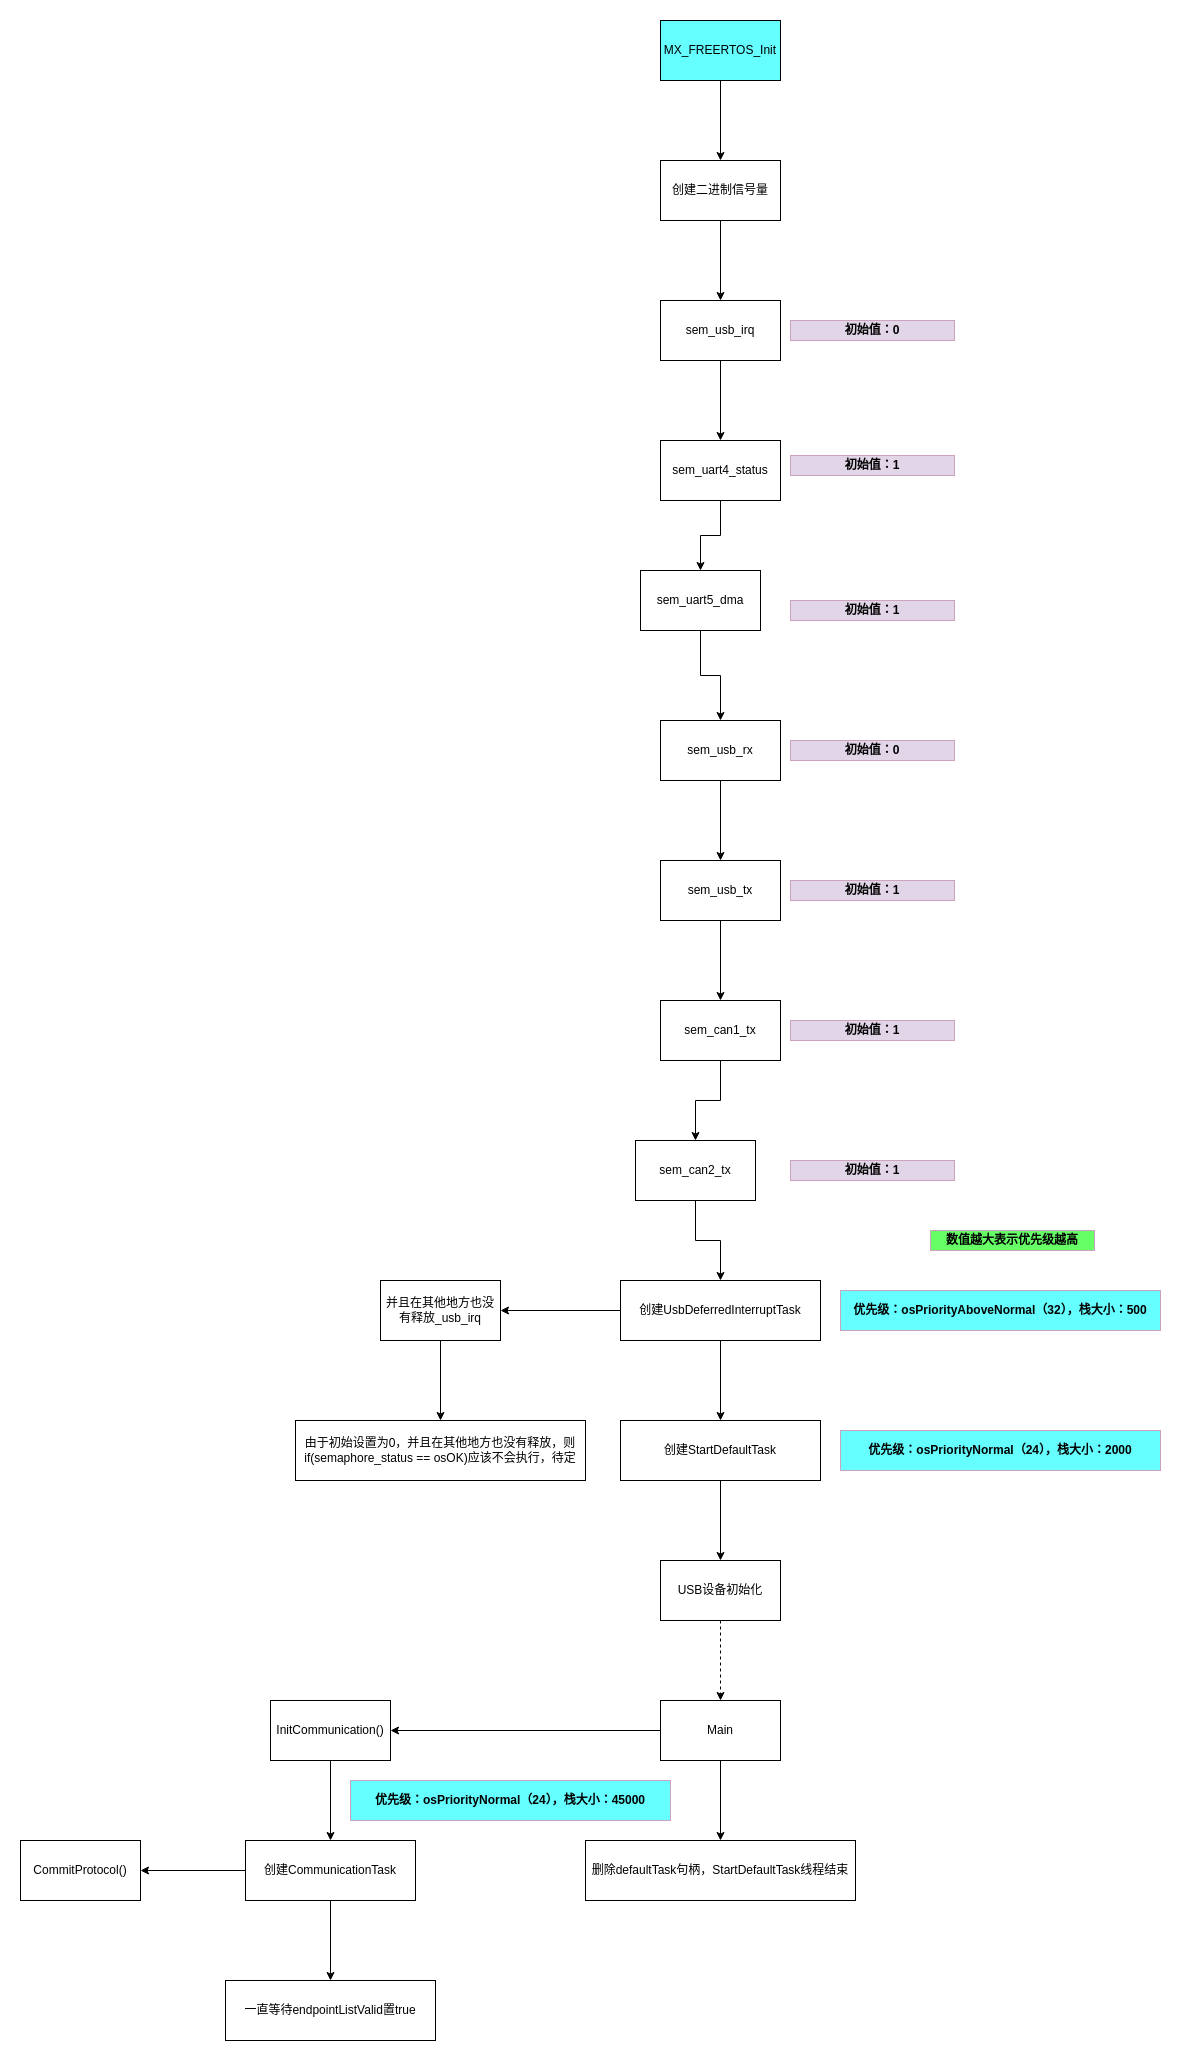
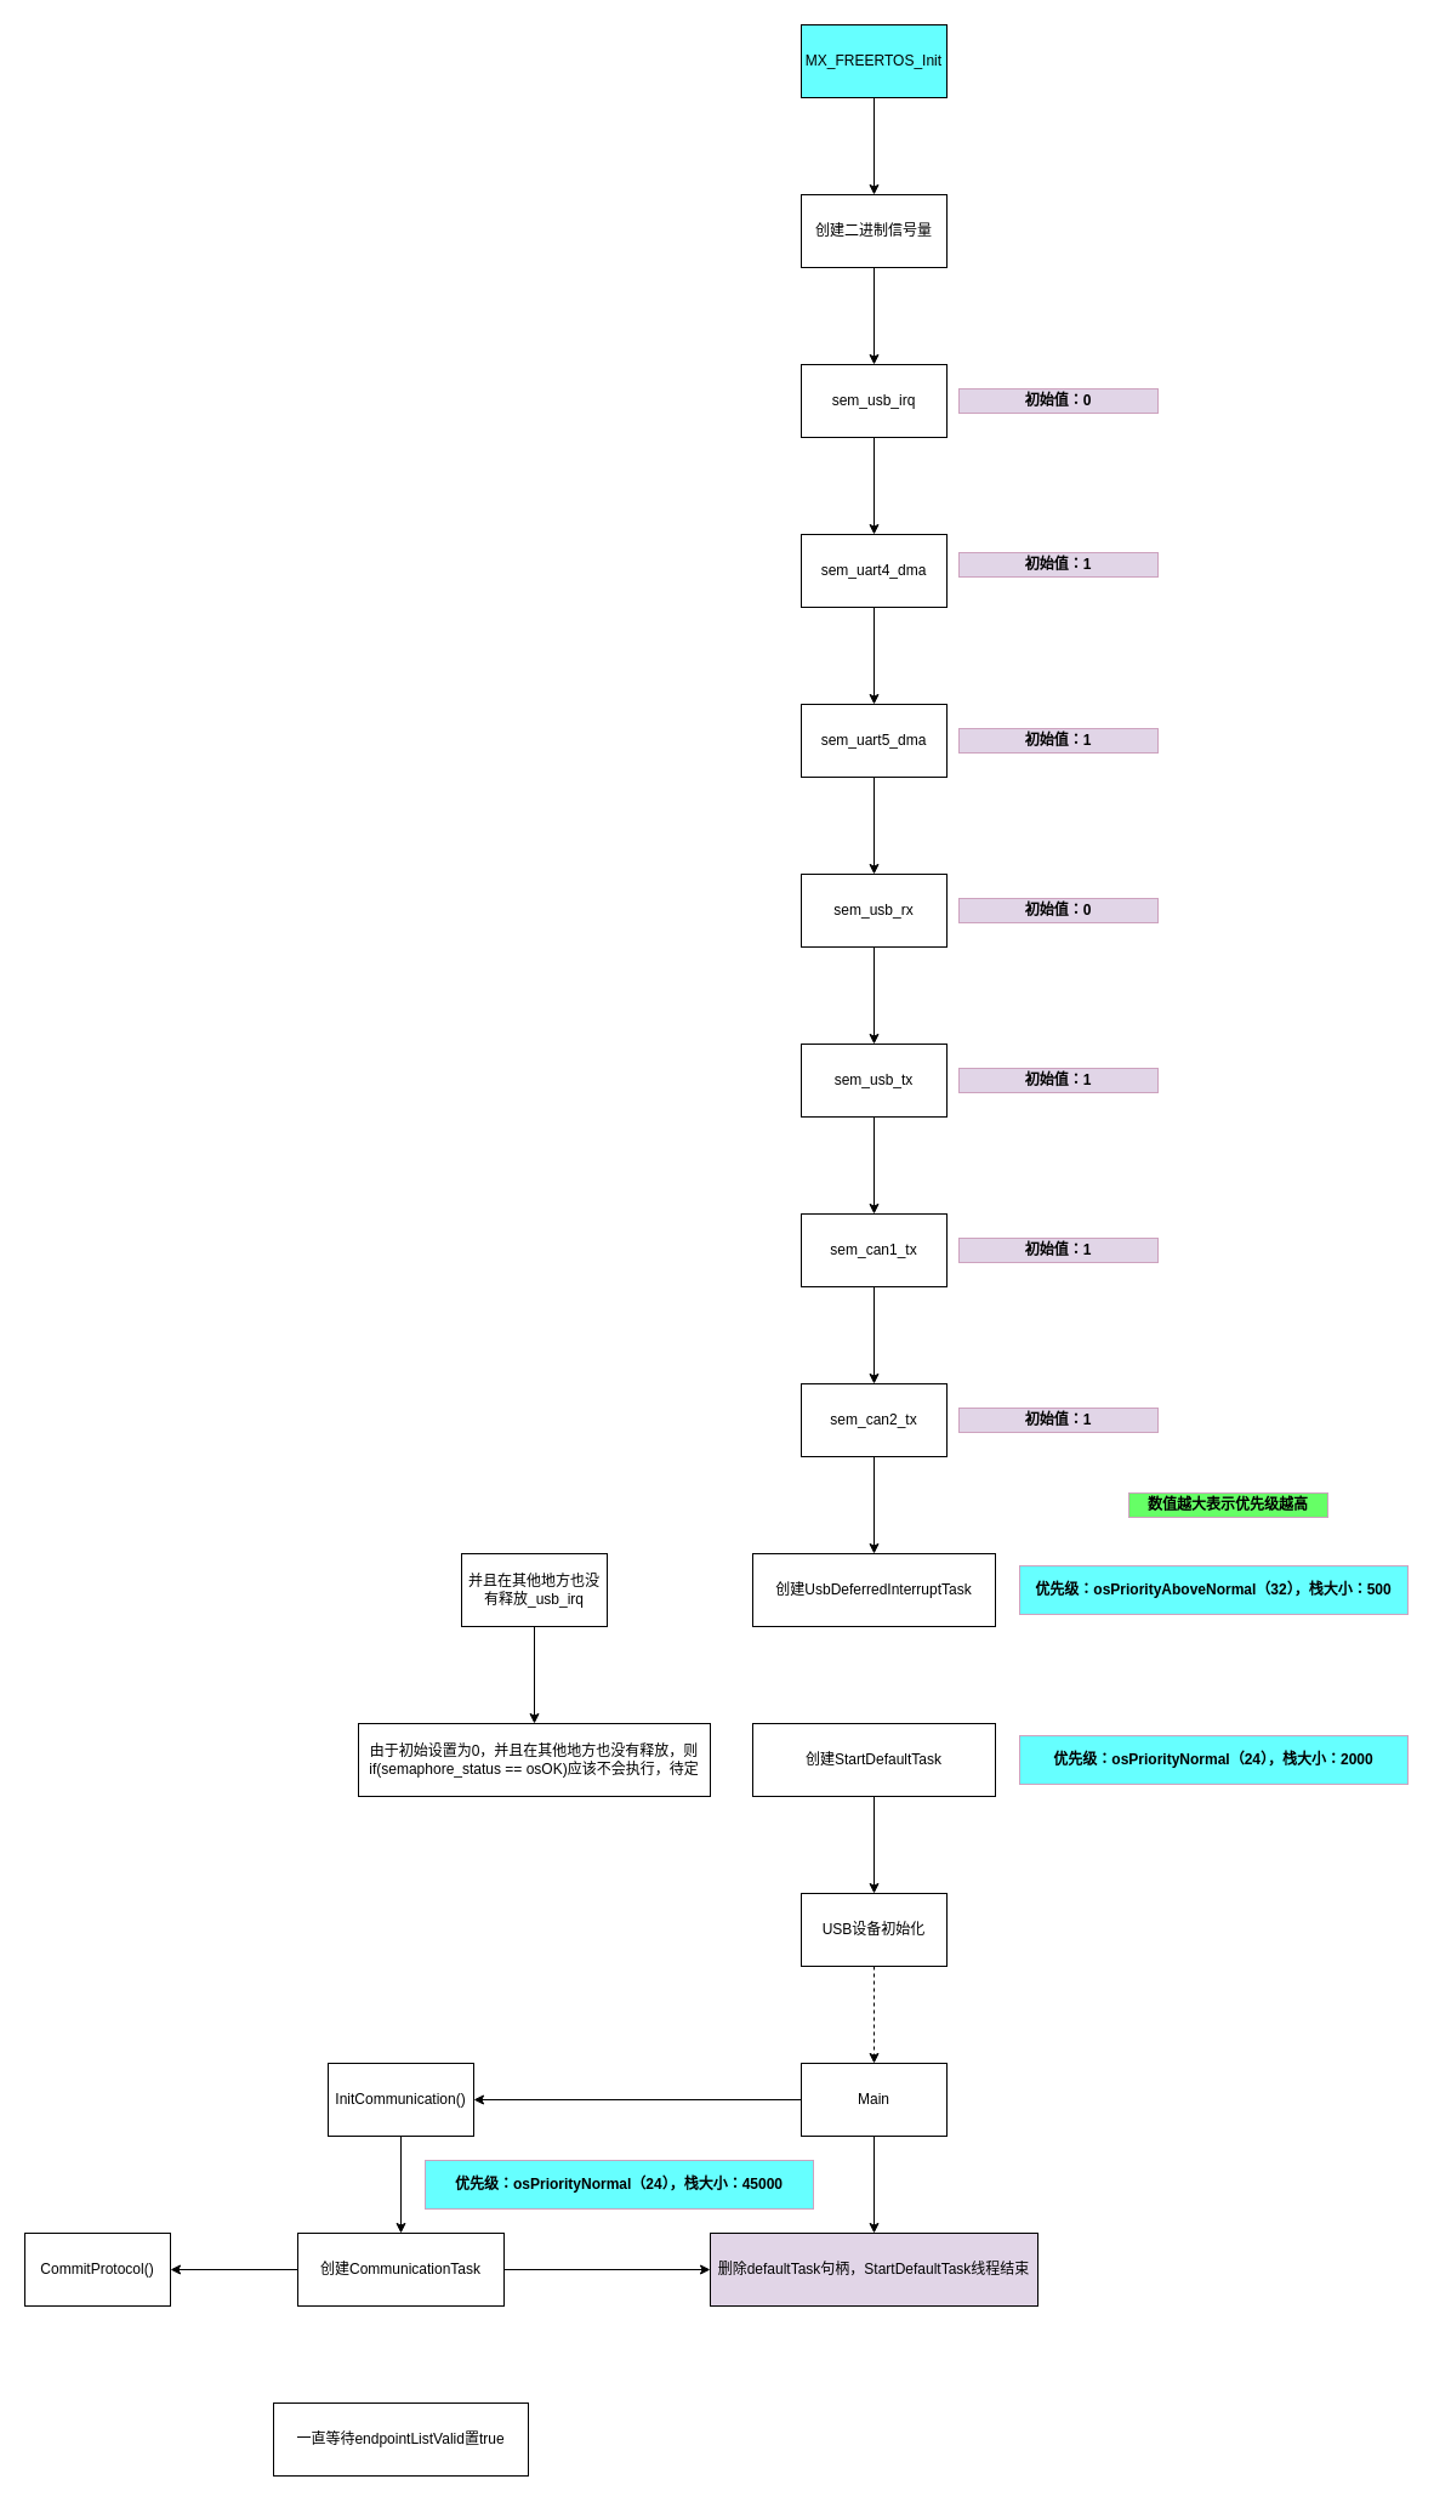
- <mxCell id="10" value="sem_uart4_status" style="rounded=0;whiteSpace=wrap;html=1;" parent="1" vertex="1"><mxGeometry x="660" y="440" width="120" height="60" as="geometry" /></mxCell>
+ <mxCell id="10" value="sem_uart4_dma" style="rounded=0;whiteSpace=wrap;html=1;" parent="1" vertex="1"><mxGeometry x="660" y="440" width="120" height="60" as="geometry" /></mxCell>
- <mxCell id="13" value="sem_uart5_dma" style="rounded=0;whiteSpace=wrap;html=1;" parent="1" vertex="1"><mxGeometry x="640" y="570" width="120" height="60" as="geometry" /></mxCell>
+ <mxCell id="13" value="sem_uart5_dma" style="rounded=0;whiteSpace=wrap;html=1;" parent="1" vertex="1"><mxGeometry x="660" y="580" width="120" height="60" as="geometry" /></mxCell>
- <mxCell id="25" value="&lt;span&gt;sem_can2_tx&lt;/span&gt;" style="whiteSpace=wrap;html=1;rounded=0;" parent="1" vertex="1"><mxGeometry x="635" y="1140" width="120" height="60" as="geometry" /></mxCell>
+ <mxCell id="25" value="&lt;span&gt;sem_can2_tx&lt;/span&gt;" style="whiteSpace=wrap;html=1;rounded=0;" parent="1" vertex="1"><mxGeometry x="660" y="1140" width="120" height="60" as="geometry" /></mxCell>
- <mxCell id="27" value="" style="edgeStyle=orthogonalEdgeStyle;rounded=0;orthogonalLoop=1;jettySize=auto;html=1;" parent="1" source="29" target="32" edge="1"><mxGeometry relative="1" as="geometry" /></mxCell>
- <mxCell id="28" value="" style="edgeStyle=orthogonalEdgeStyle;rounded=0;orthogonalLoop=1;jettySize=auto;html=1;" parent="1" source="29" target="35" edge="1"><mxGeometry relative="1" as="geometry" /></mxCell>
- <mxCell id="43" value="删除defaultTask句柄，StartDefaultTask线程结束" style="whiteSpace=wrap;html=1;rounded=0;" parent="1" vertex="1"><mxGeometry x="585" y="1840" width="270" height="60" as="geometry" /></mxCell>
+ <mxCell id="43" value="删除defaultTask句柄，StartDefaultTask线程结束" style="whiteSpace=wrap;html=1;rounded=0;fillColor=#e1d5e7;" parent="1" vertex="1"><mxGeometry x="585" y="1840" width="270" height="60" as="geometry" /></mxCell>
- <mxCell id="46" value="" style="edgeStyle=orthogonalEdgeStyle;rounded=0;orthogonalLoop=1;jettySize=auto;html=1;" edge="1" parent="1" source="48" target="50"><mxGeometry relative="1" as="geometry" /></mxCell>
+ <mxCell id="46" value="" style="edgeStyle=orthogonalEdgeStyle;rounded=0;orthogonalLoop=1;jettySize=auto;html=1;" edge="1" parent="1" source="48" target="43"><mxGeometry relative="1" as="geometry" /></mxCell>
